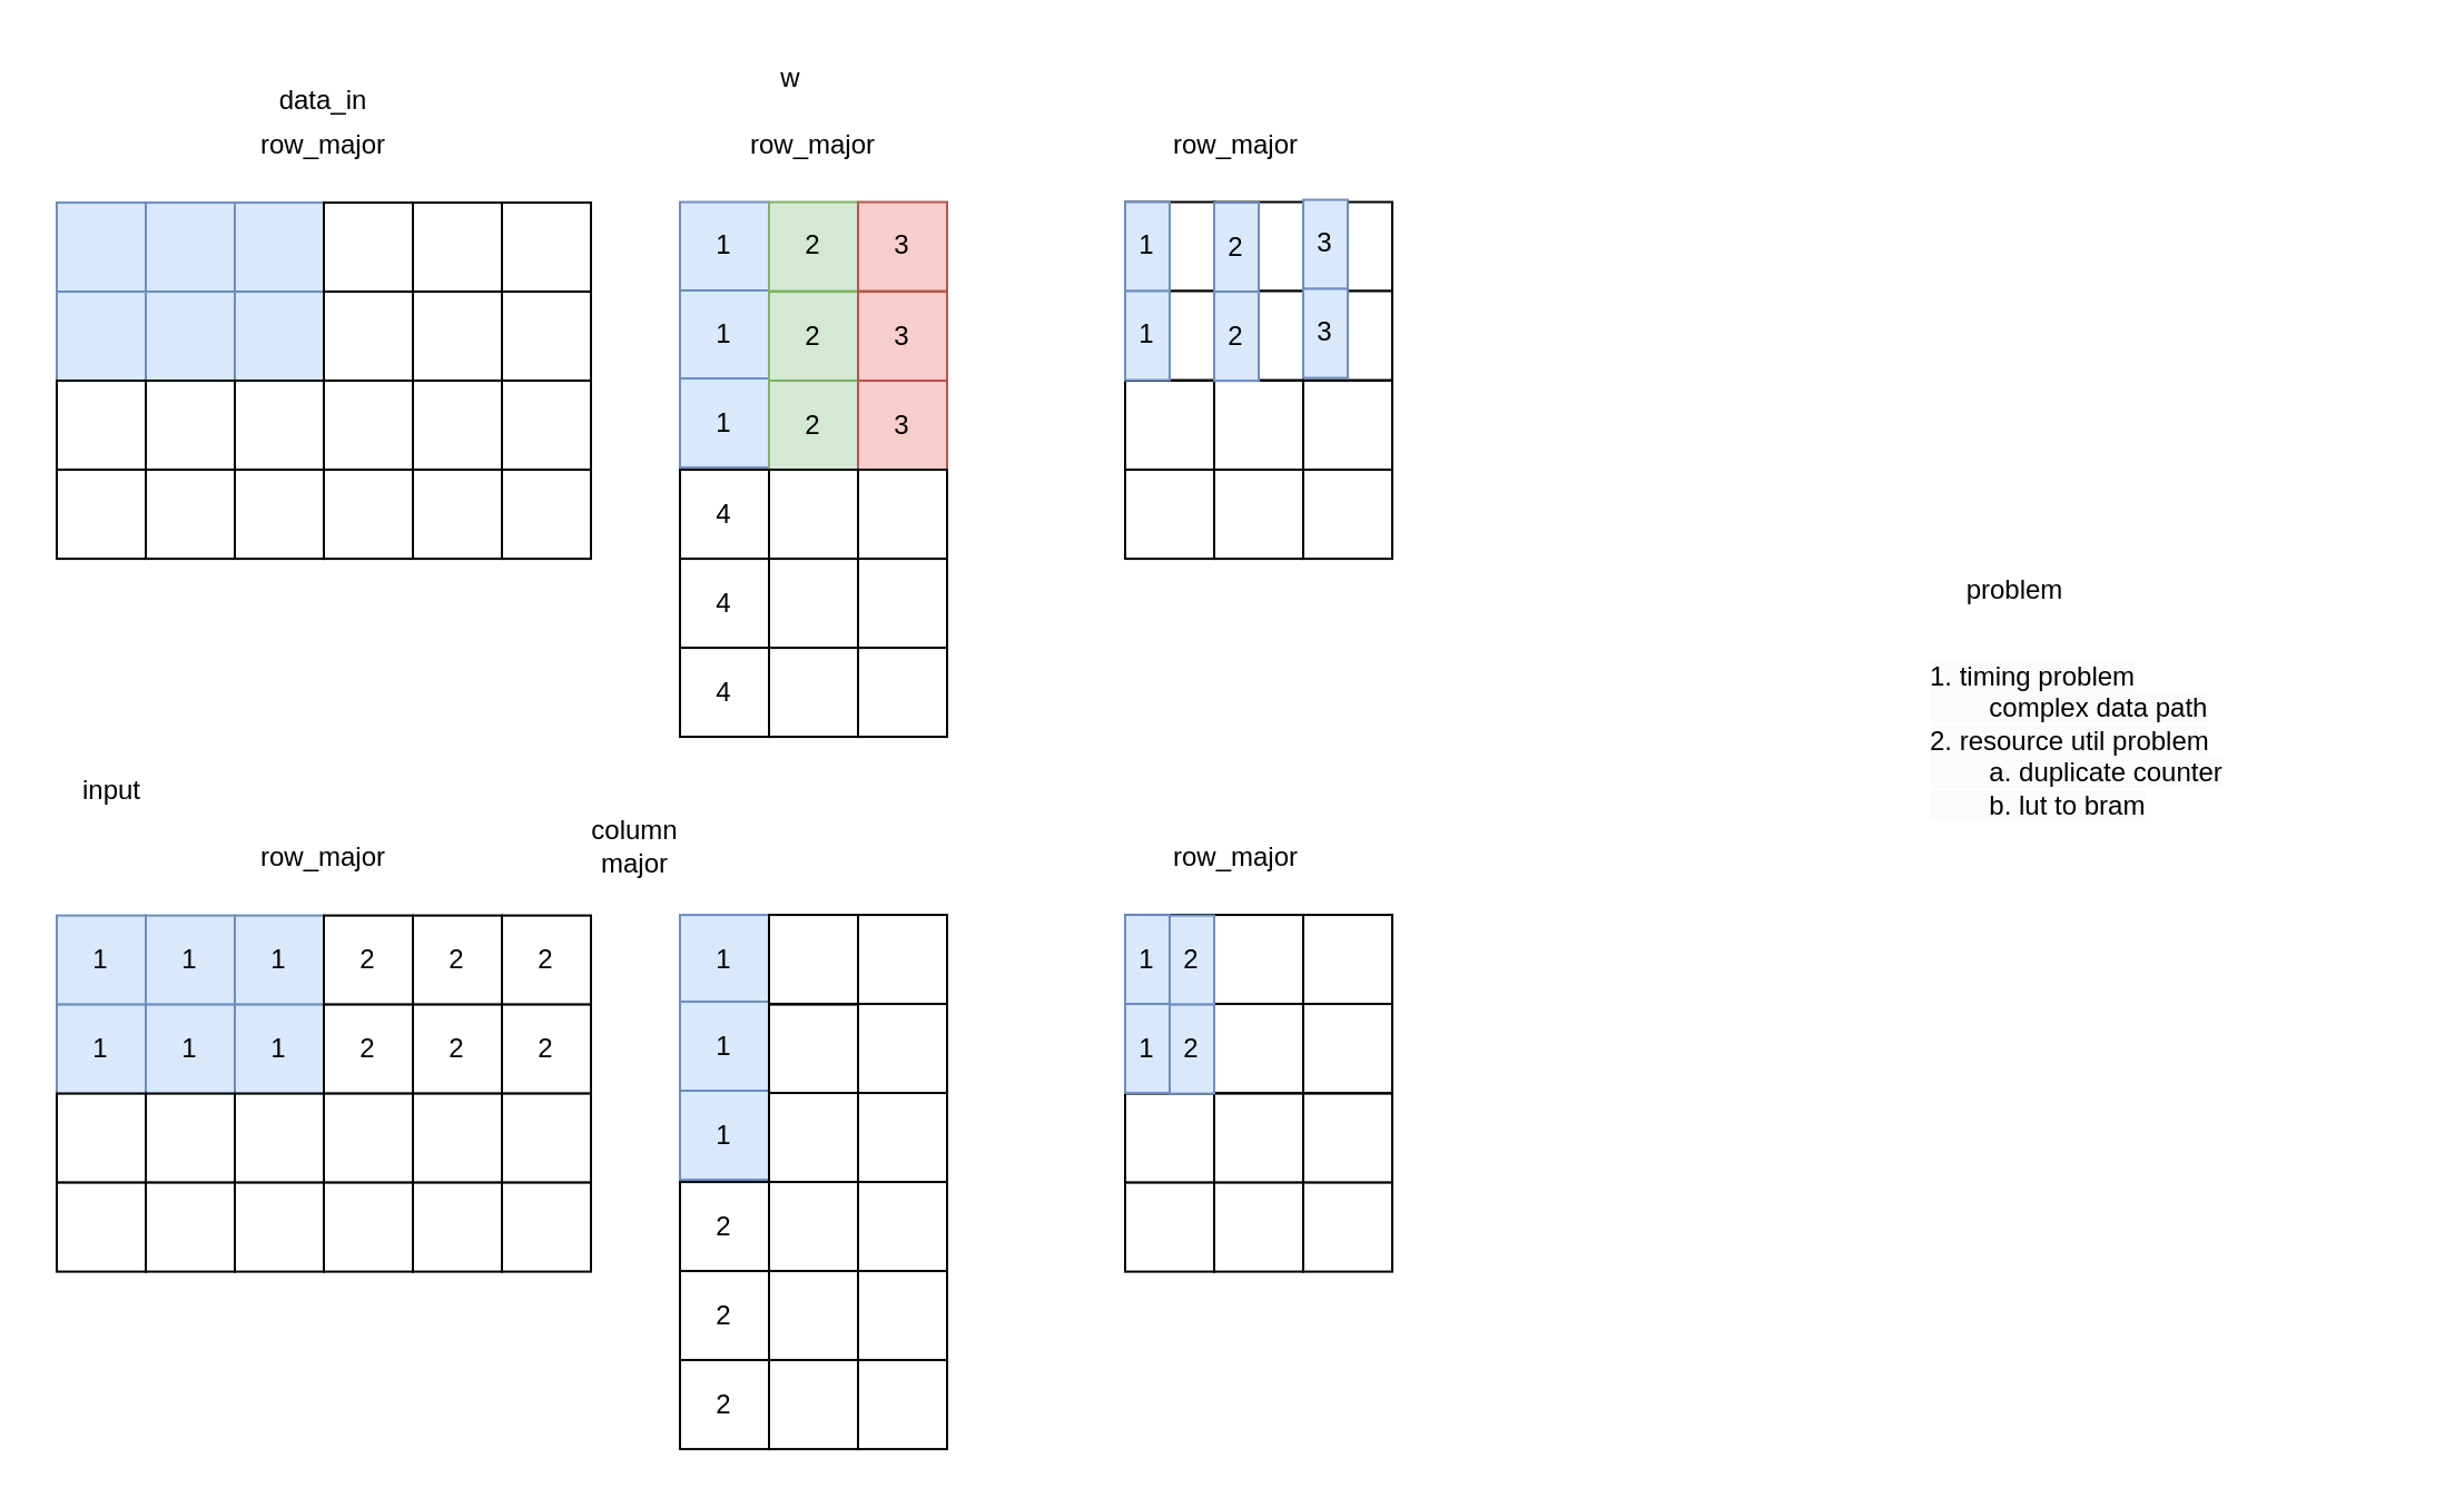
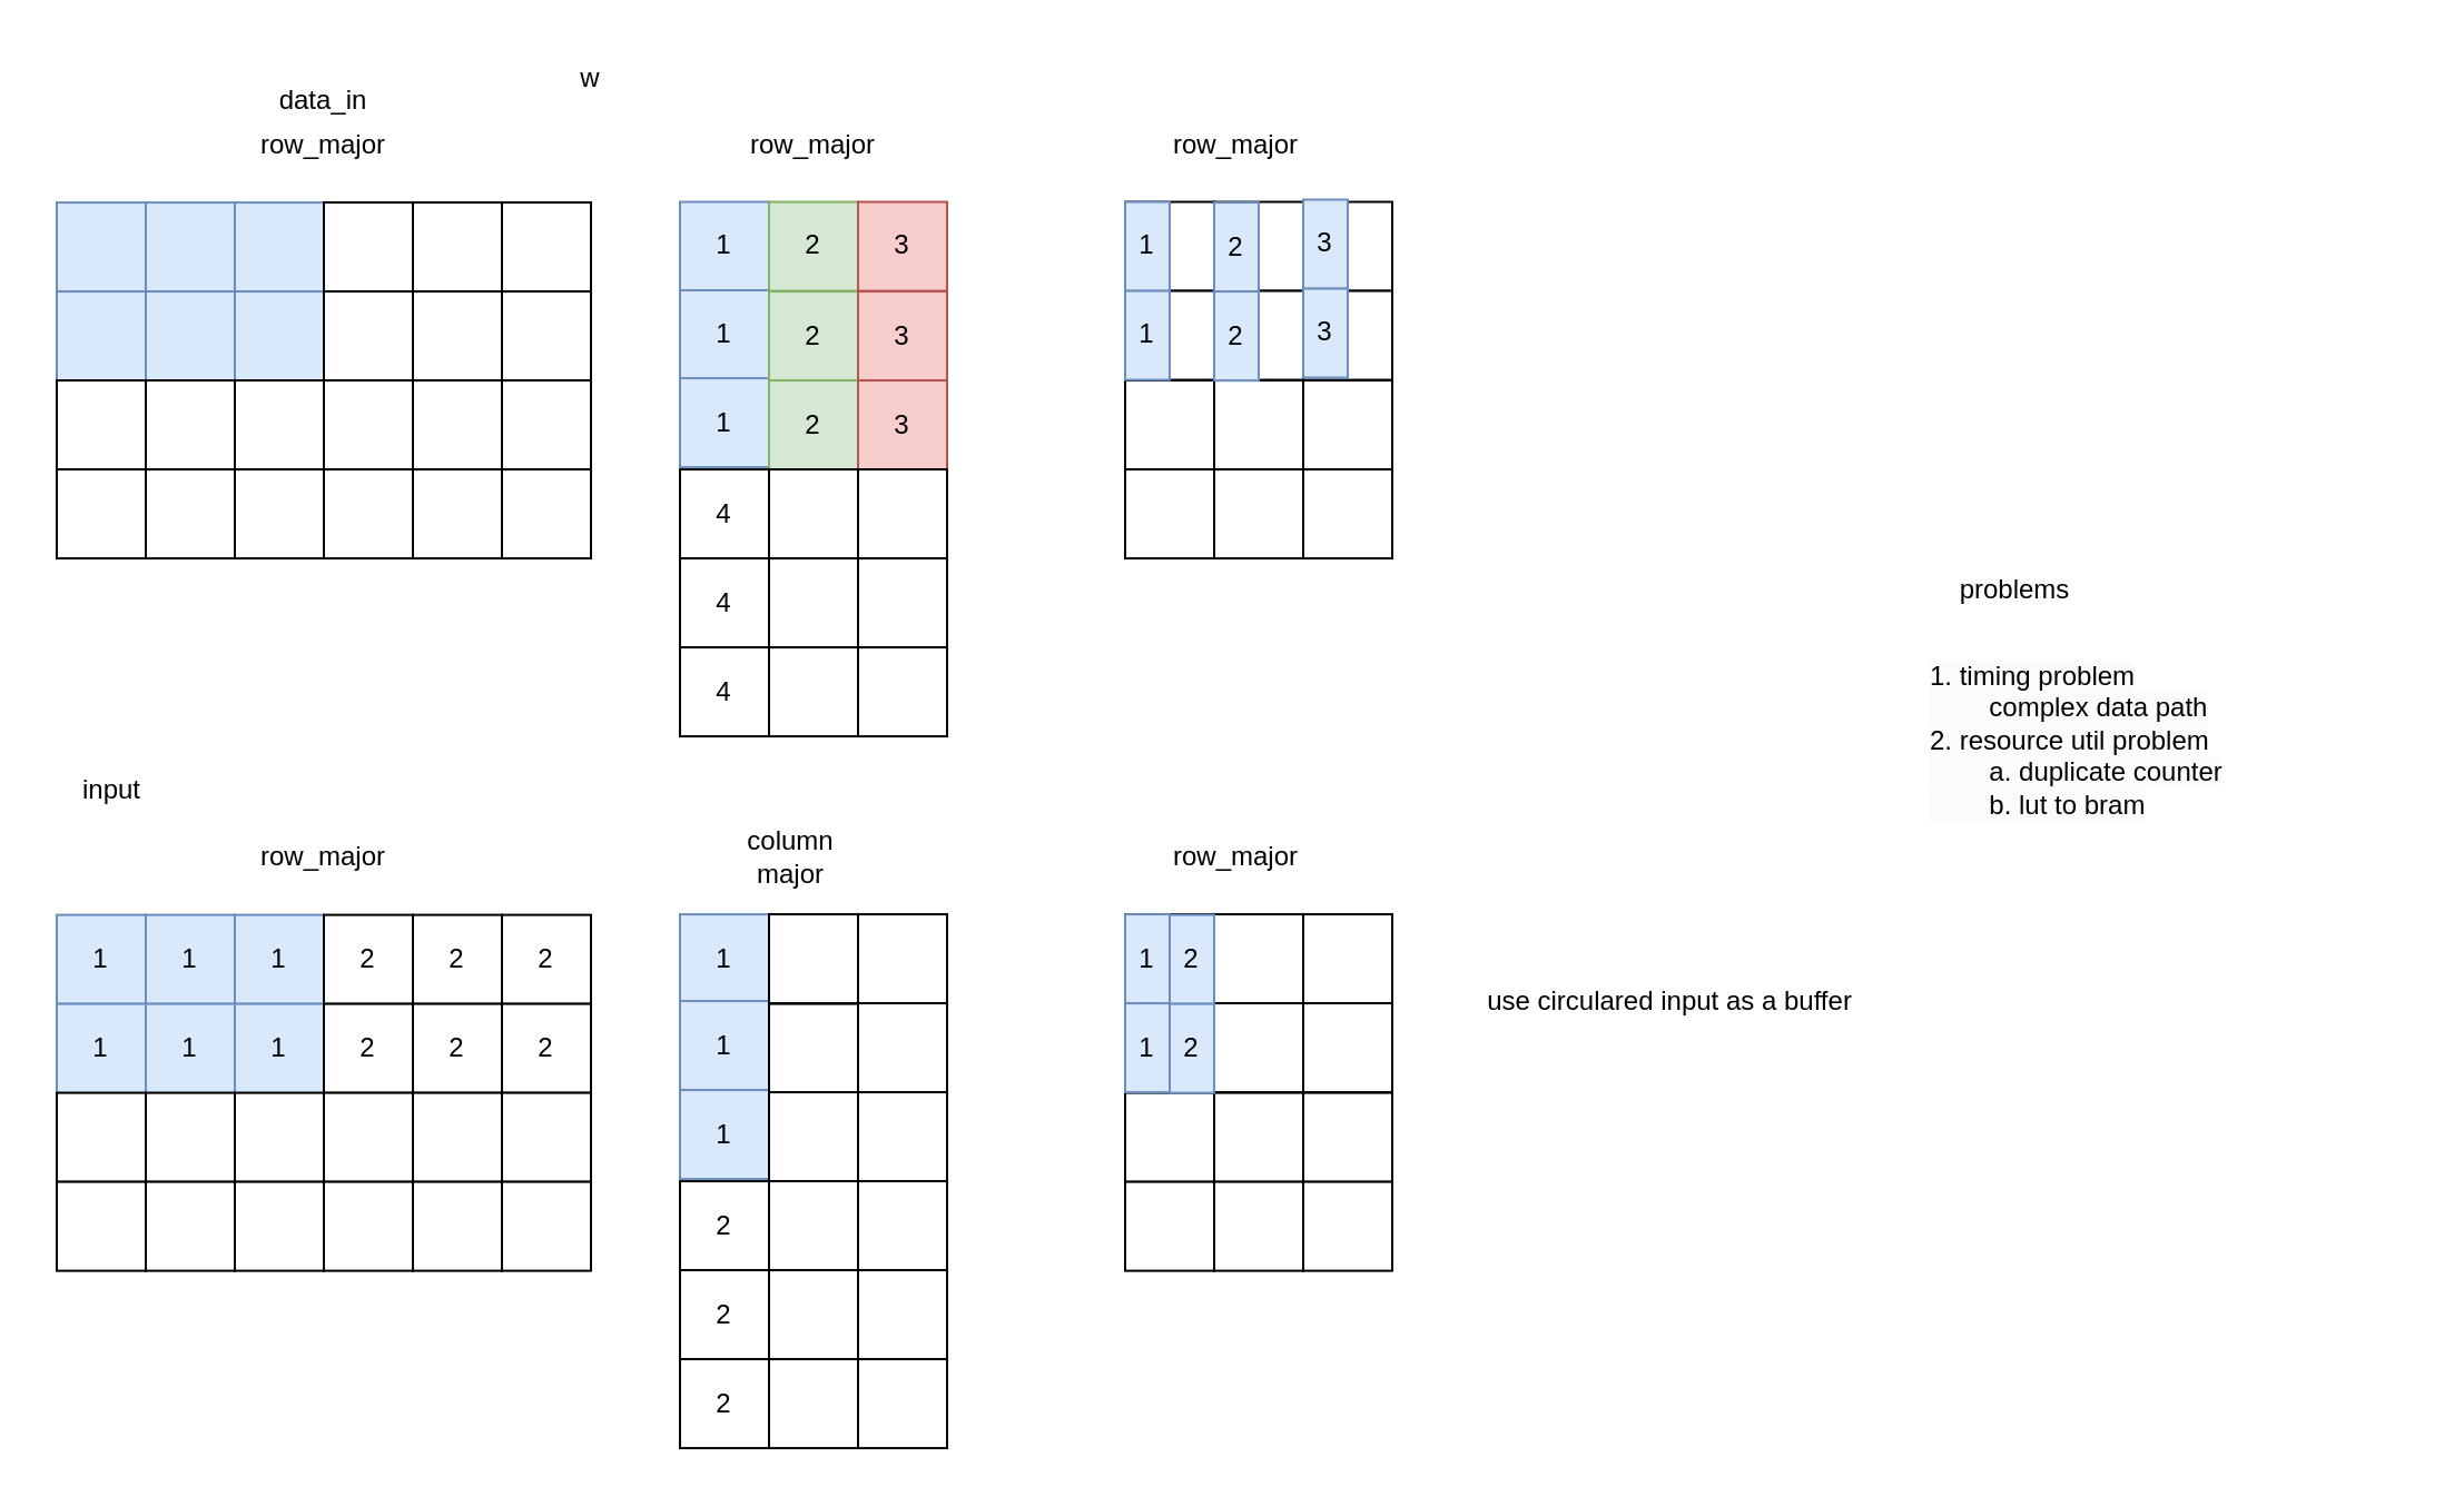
- <mxCell id="129" value="w" style="text;strokeColor=none;align=center;fillColor=none;html=1;verticalAlign=middle;whiteSpace=wrap;rounded=0;" parent="1" vertex="1"><mxGeometry x="325" y="20" width="60" height="30" as="geometry" /></mxCell>
+ <mxCell id="129" value="w" style="text;strokeColor=none;align=center;fillColor=none;html=1;verticalAlign=middle;whiteSpace=wrap;rounded=0;" parent="1" vertex="1"><mxGeometry x="235" y="20" width="60" height="30" as="geometry" /></mxCell>
- <mxCell id="128" value="problem" style="text;strokeColor=none;align=center;fillColor=none;html=1;verticalAlign=middle;whiteSpace=wrap;rounded=0;" parent="1" vertex="1"><mxGeometry x="875" y="250" width="60" height="30" as="geometry" /></mxCell>
+ <mxCell id="128" value="problems" style="text;strokeColor=none;align=center;fillColor=none;html=1;verticalAlign=middle;whiteSpace=wrap;rounded=0;" parent="1" vertex="1"><mxGeometry x="875" y="250" width="60" height="30" as="geometry" /></mxCell>
- <mxCell id="95" value="column major" style="text;strokeColor=none;align=center;fillColor=none;html=1;verticalAlign=middle;whiteSpace=wrap;rounded=0;" parent="1" vertex="1"><mxGeometry x="255" y="365.27" width="60" height="30" as="geometry" /></mxCell>
+ <mxCell id="95" value="column major" style="text;strokeColor=none;align=center;fillColor=none;html=1;verticalAlign=middle;whiteSpace=wrap;rounded=0;" parent="1" vertex="1"><mxGeometry x="325" y="370.27" width="60" height="30" as="geometry" /></mxCell>
+ <mxCell id="127" value="use circulared input as a buffer" style="text;strokeColor=none;align=center;fillColor=none;html=1;verticalAlign=middle;whiteSpace=wrap;rounded=0;" parent="1" vertex="1"><mxGeometry x="645" y="410.54" width="210" height="79.73" as="geometry" /></mxCell>
